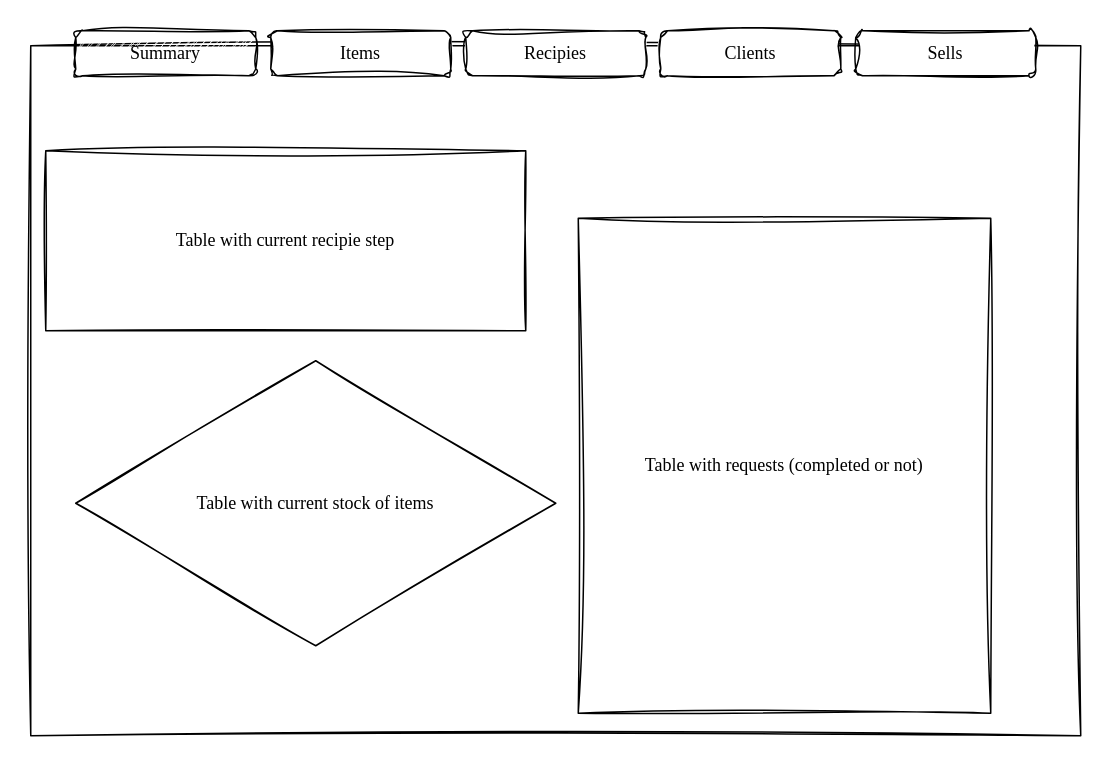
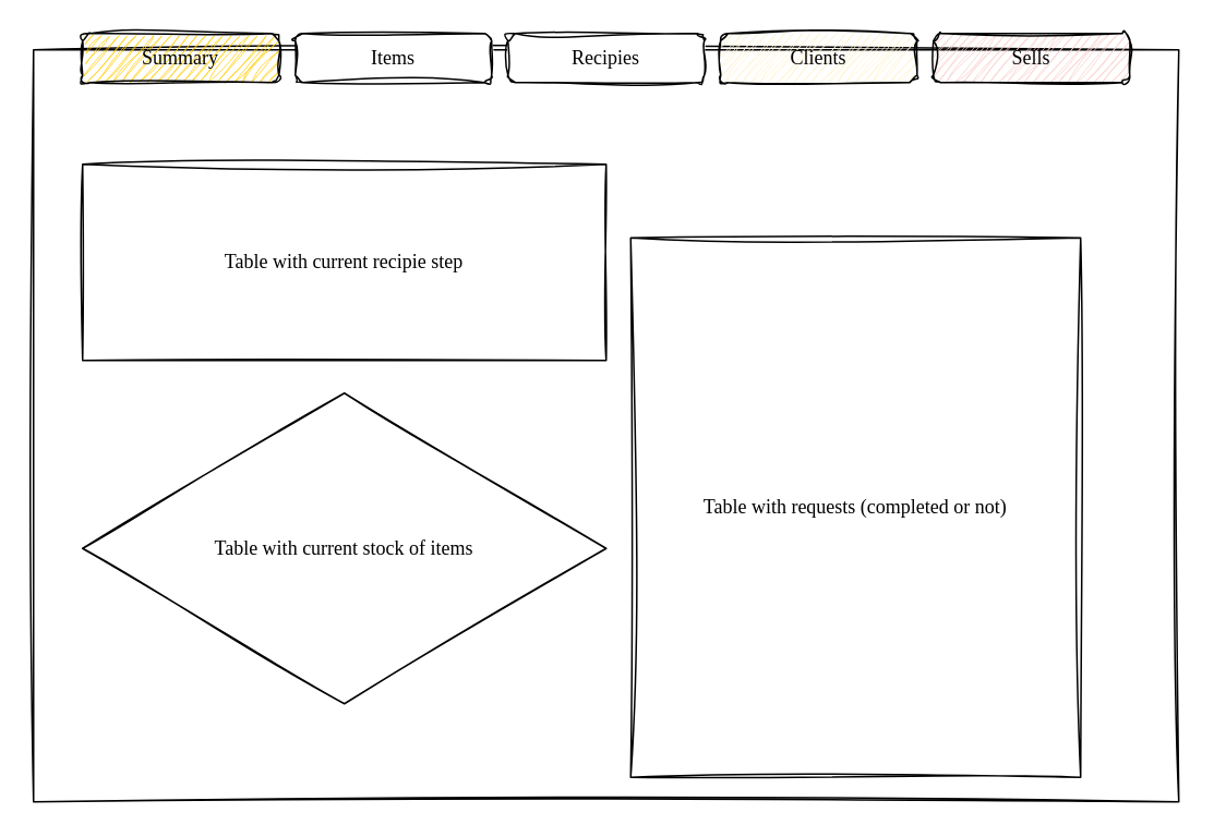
- <mxCell id="9" value="Summary" style="rounded=1;whiteSpace=wrap;html=1;sketch=1;hachureGap=4;jiggle=2;curveFitting=1;fontFamily=Architects Daughter;fontSource=https%3A%2F%2Ffonts.googleapis.com%2Fcss%3Ffamily%3DArchitects%2BDaughter;fillColor=#ffffff;fillStyle=hachure;" vertex="1" parent="1"><mxGeometry x="50" y="20" width="120" height="30" as="geometry" /></mxCell>
+ <mxCell id="9" value="Summary" style="rounded=1;whiteSpace=wrap;html=1;sketch=1;hachureGap=4;jiggle=2;curveFitting=1;fontFamily=Architects Daughter;fontSource=https%3A%2F%2Ffonts.googleapis.com%2Fcss%3Ffamily%3DArchitects%2BDaughter;fillColor=#FFCC00;fillStyle=hachure;" vertex="1" parent="1"><mxGeometry x="50" y="20" width="120" height="30" as="geometry" /></mxCell>
- <mxCell id="7" value="Clients" style="rounded=1;whiteSpace=wrap;html=1;sketch=1;hachureGap=4;jiggle=2;curveFitting=1;fontFamily=Architects Daughter;fontSource=https%3A%2F%2Ffonts.googleapis.com%2Fcss%3Ffamily%3DArchitects%2BDaughter;" vertex="1" parent="1"><mxGeometry x="440" y="20" width="120" height="30" as="geometry" /></mxCell>
+ <mxCell id="7" value="Clients" style="rounded=1;whiteSpace=wrap;html=1;sketch=1;hachureGap=4;jiggle=2;curveFitting=1;fontFamily=Architects Daughter;fontSource=https%3A%2F%2Ffonts.googleapis.com%2Fcss%3Ffamily%3DArchitects%2BDaughter;fillColor=#fff2cc;" vertex="1" parent="1"><mxGeometry x="440" y="20" width="120" height="30" as="geometry" /></mxCell>
- <mxCell id="8" value="Sells" style="rounded=1;whiteSpace=wrap;html=1;sketch=1;hachureGap=4;jiggle=2;curveFitting=1;fontFamily=Architects Daughter;fontSource=https%3A%2F%2Ffonts.googleapis.com%2Fcss%3Ffamily%3DArchitects%2BDaughter;" vertex="1" parent="1"><mxGeometry x="570" y="20" width="120" height="30" as="geometry" /></mxCell>
+ <mxCell id="8" value="Sells" style="rounded=1;whiteSpace=wrap;html=1;sketch=1;hachureGap=4;jiggle=2;curveFitting=1;fontFamily=Architects Daughter;fontSource=https%3A%2F%2Ffonts.googleapis.com%2Fcss%3Ffamily%3DArchitects%2BDaughter;fillColor=#f8cecc;" vertex="1" parent="1"><mxGeometry x="570" y="20" width="120" height="30" as="geometry" /></mxCell>
- <mxCell id="4" value="Table with current recipie step" style="rounded=0;whiteSpace=wrap;html=1;sketch=1;hachureGap=4;jiggle=2;curveFitting=1;fontFamily=Architects Daughter;fontSource=https%3A%2F%2Ffonts.googleapis.com%2Fcss%3Ffamily%3DArchitects%2BDaughter;" vertex="1" parent="1"><mxGeometry x="30" y="100" width="320" height="120" as="geometry" /></mxCell>
+ <mxCell id="4" value="Table with current recipie step" style="rounded=0;whiteSpace=wrap;html=1;sketch=1;hachureGap=4;jiggle=2;curveFitting=1;fontFamily=Architects Daughter;fontSource=https%3A%2F%2Ffonts.googleapis.com%2Fcss%3Ffamily%3DArchitects%2BDaughter;" vertex="1" parent="1"><mxGeometry x="50" y="100" width="320" height="120" as="geometry" /></mxCell>
